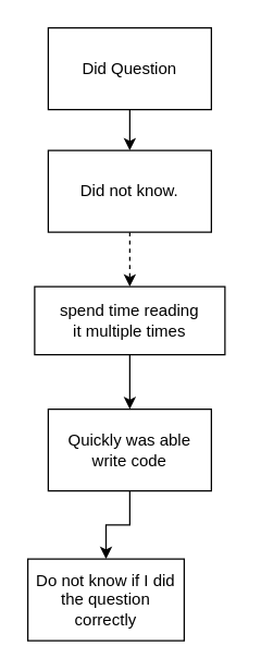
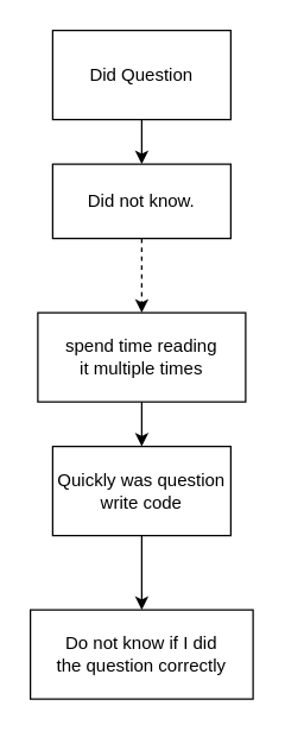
- <mxCell id="5" value="Did not know." style="rounded=0;whiteSpace=wrap;html=1;" vertex="1" parent="1"><mxGeometry x="35" y="110" width="120" height="60" as="geometry" /></mxCell>
+ <mxCell id="5" value="Did not know." style="rounded=0;whiteSpace=wrap;html=1;" vertex="1" parent="1"><mxGeometry x="35" y="110" width="120" height="50" as="geometry" /></mxCell>
- <mxCell id="7" value="spend time reading&lt;div&gt;it multiple times&lt;/div&gt;" style="rounded=0;whiteSpace=wrap;html=1;" vertex="1" parent="1"><mxGeometry x="25" y="210" width="140" height="50" as="geometry" /></mxCell>
+ <mxCell id="7" value="spend time reading&lt;div&gt;it multiple times&lt;/div&gt;" style="rounded=0;whiteSpace=wrap;html=1;" vertex="1" parent="1"><mxGeometry x="25" y="210" width="140" height="60" as="geometry" /></mxCell>
- <mxCell id="9" value="Quickly was able&lt;div&gt;write code&lt;/div&gt;" style="rounded=0;whiteSpace=wrap;html=1;" vertex="1" parent="1"><mxGeometry x="35" y="300" width="120" height="60" as="geometry" /></mxCell>
+ <mxCell id="9" value="Quickly was question&lt;div&gt;write code&lt;/div&gt;" style="rounded=0;whiteSpace=wrap;html=1;" vertex="1" parent="1"><mxGeometry x="35" y="300" width="120" height="60" as="geometry" /></mxCell>
- <mxCell id="10" value="Do not know if I did&lt;div&gt;the question correctly&lt;/div&gt;" style="rounded=0;whiteSpace=wrap;html=1;" vertex="1" parent="1"><mxGeometry x="20" y="410" width="115" height="60" as="geometry" /></mxCell>
+ <mxCell id="10" value="Do not know if I did&lt;div&gt;the question correctly&lt;/div&gt;" style="rounded=0;whiteSpace=wrap;html=1;" vertex="1" parent="1"><mxGeometry x="20" y="410" width="150" height="60" as="geometry" /></mxCell>
